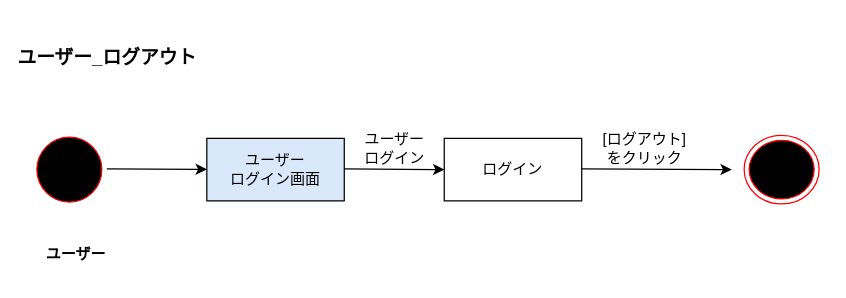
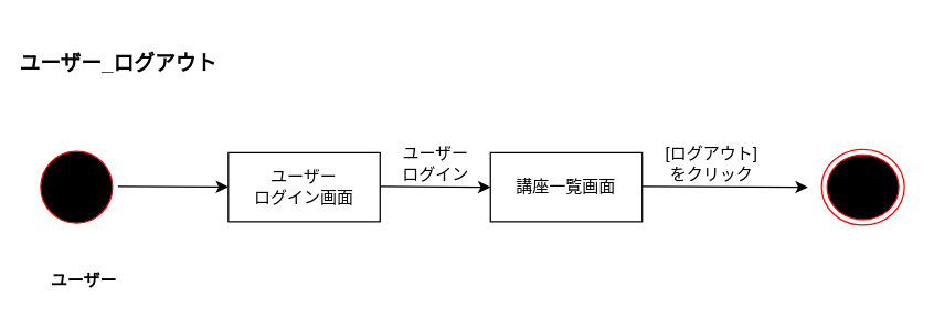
- <mxCell id="6" value="ユーザー&lt;br&gt;ログイン画面" style="html=1;whiteSpace=wrap;fillColor=#dae8fc;" parent="1" vertex="1"><mxGeometry x="165" y="110" width="110" height="50" as="geometry" /></mxCell>
+ <mxCell id="6" value="ユーザー&lt;br&gt;ログイン画面" style="html=1;whiteSpace=wrap;" parent="1" vertex="1"><mxGeometry x="165" y="110" width="110" height="50" as="geometry" /></mxCell>
- <mxCell id="8" value="ログイン" style="html=1;whiteSpace=wrap;" parent="1" vertex="1"><mxGeometry x="355" y="110" width="110" height="50" as="geometry" /></mxCell>
+ <mxCell id="8" value="講座一覧画面" style="html=1;whiteSpace=wrap;" parent="1" vertex="1"><mxGeometry x="355" y="110" width="110" height="50" as="geometry" /></mxCell>
